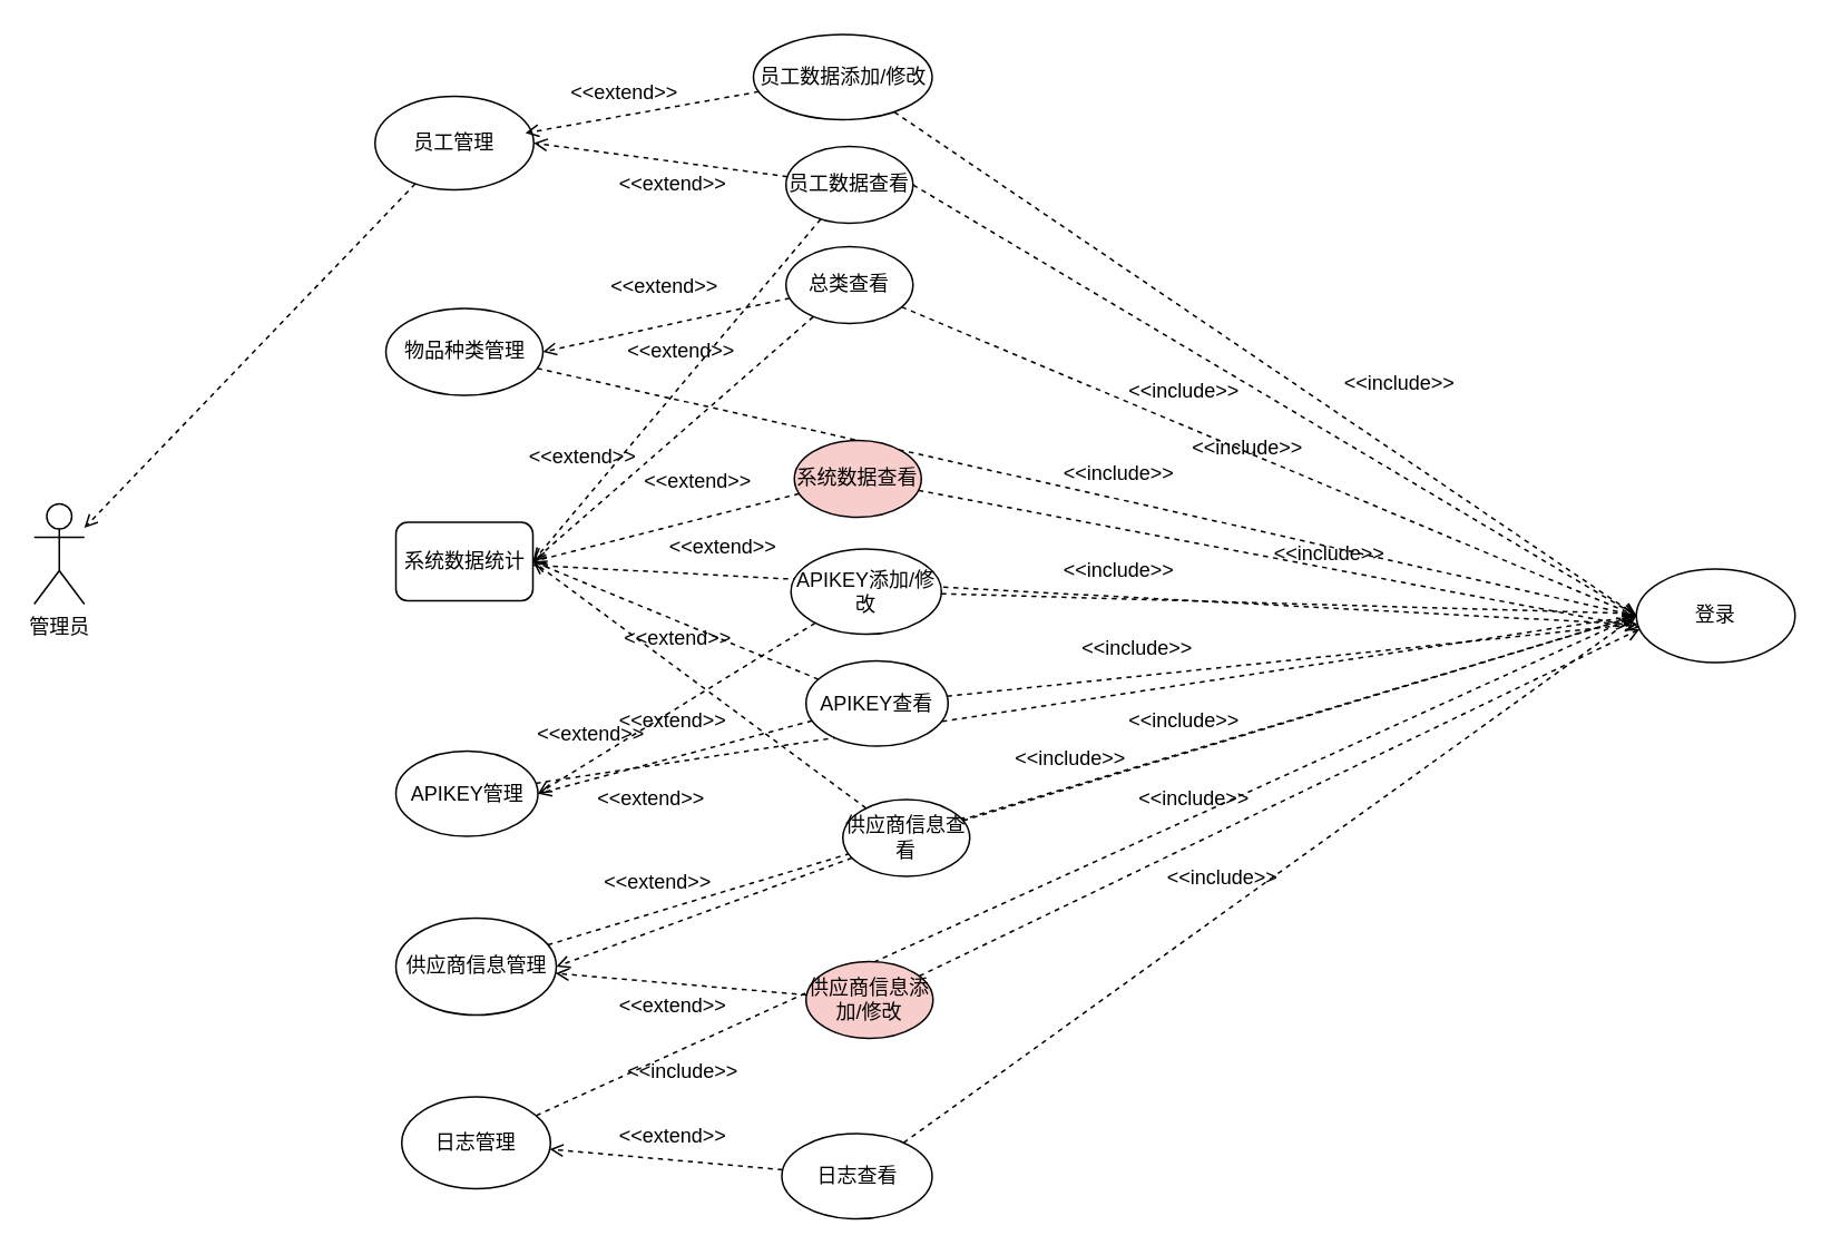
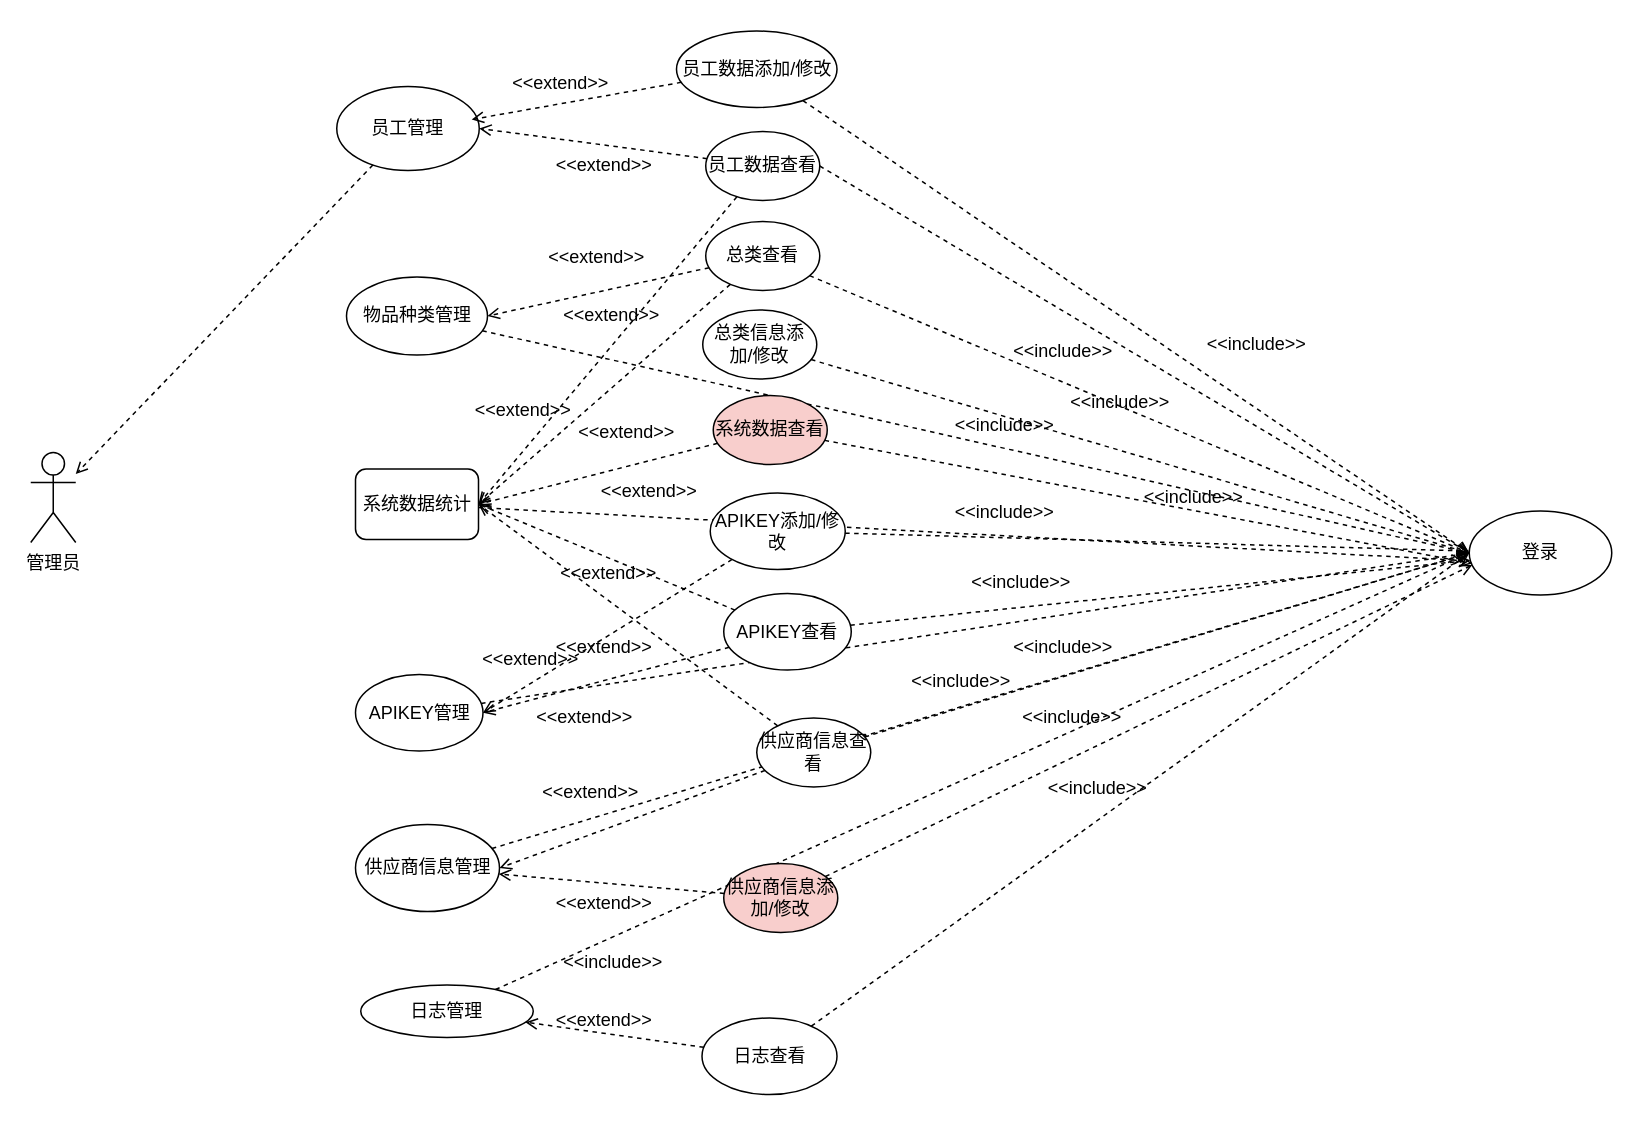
+ <mxCell id="25" value="总类信息添加/修改" style="ellipse;whiteSpace=wrap;html=1;" vertex="1" parent="1"><mxGeometry x="468" y="206" width="76" height="46" as="geometry" /></mxCell>
+ <mxCell id="24" style="rounded=0;orthogonalLoop=1;jettySize=auto;html=1;entryX=0;entryY=0.5;entryDx=0;entryDy=0;dashed=1;endArrow=open;endFill=0;" edge="1" parent="1" source="25" target="59"><mxGeometry relative="1" as="geometry" /></mxCell>
- <mxCell id="13" value="日志管理" style="ellipse;whiteSpace=wrap;html=1;" vertex="1" parent="1"><mxGeometry x="240" y="656" width="89" height="55" as="geometry" /></mxCell>
+ <mxCell id="13" value="日志管理" style="ellipse;whiteSpace=wrap;html=1;" vertex="1" parent="1"><mxGeometry x="240" y="656" width="115" height="35" as="geometry" /></mxCell>
